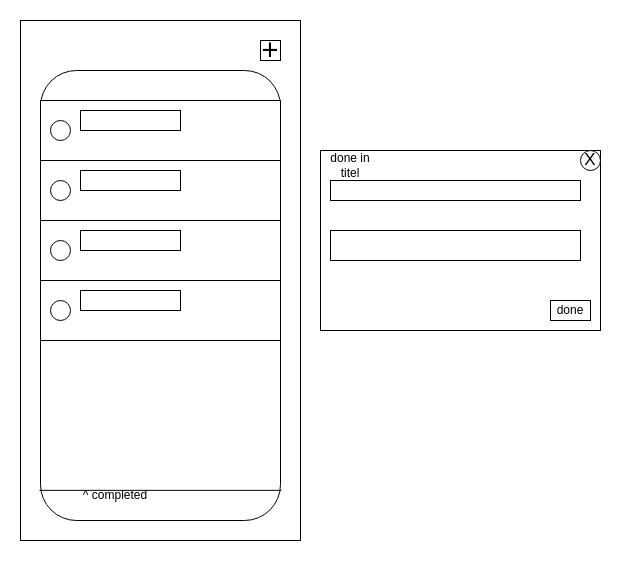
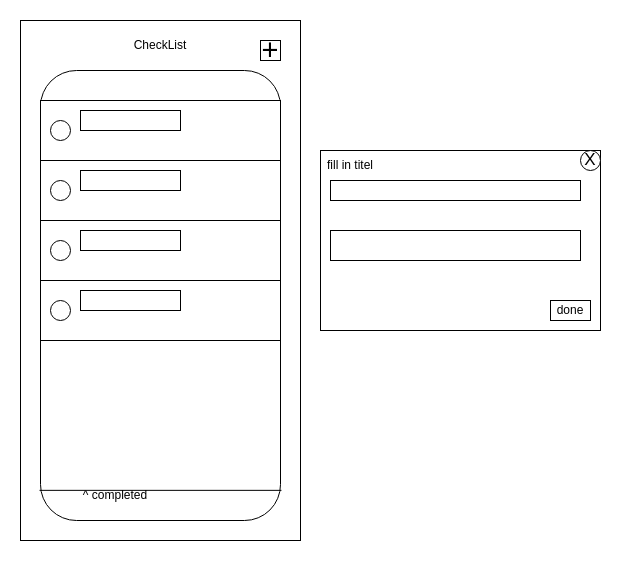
+ <mxCell id="19" value="CheckList" style="text;html=1;strokeColor=none;fillColor=none;align=center;verticalAlign=middle;whiteSpace=wrap;rounded=0;" vertex="1" parent="1"><mxGeometry x="130" y="30" width="60" height="30" as="geometry" /></mxCell>
- <mxCell id="14" value="done in titel" style="text;html=1;strokeColor=none;fillColor=none;align=center;verticalAlign=middle;whiteSpace=wrap;rounded=0;" vertex="1" parent="1"><mxGeometry x="320" y="150" width="60" height="30" as="geometry" /></mxCell>
+ <mxCell id="14" value="fill in titel" style="text;html=1;strokeColor=none;fillColor=none;align=center;verticalAlign=middle;whiteSpace=wrap;rounded=0;" vertex="1" parent="1"><mxGeometry x="320" y="150" width="60" height="30" as="geometry" /></mxCell>
